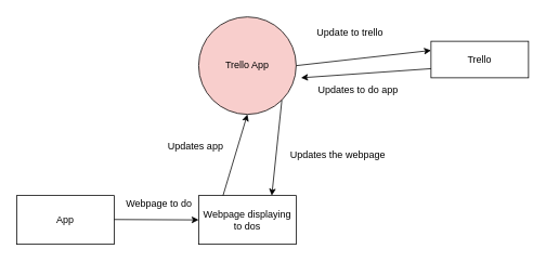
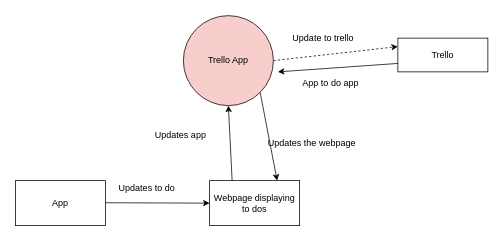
- <mxCell id="9" value="Update to trello" style="text;html=1;align=center;verticalAlign=middle;resizable=0;points=[];autosize=1;strokeColor=none;" parent="1" vertex="1"><mxGeometry x="380" y="30" width="100" height="20" as="geometry" /></mxCell>
+ <mxCell id="9" value="Update to trello" style="text;html=1;align=center;verticalAlign=middle;resizable=0;points=[];autosize=1;strokeColor=none;" parent="1" vertex="1"><mxGeometry x="380" y="40" width="100" height="20" as="geometry" /></mxCell>
- <mxCell id="8" value="" style="endArrow=classic;html=1;entryX=0;entryY=0.25;entryDx=0;entryDy=0;exitX=1;exitY=0.5;exitDx=0;exitDy=0;" parent="1" source="2" target="4" edge="1"><mxGeometry width="50" height="50" relative="1" as="geometry"><mxPoint x="364" y="70" as="sourcePoint" /><mxPoint x="414" y="20" as="targetPoint" /></mxGeometry></mxCell>
+ <mxCell id="8" value="" style="endArrow=classic;html=1;entryX=0;entryY=0.25;entryDx=0;entryDy=0;exitX=1;exitY=0.5;exitDx=0;exitDy=0;dashed=1;" parent="1" source="2" target="4" edge="1"><mxGeometry width="50" height="50" relative="1" as="geometry"><mxPoint x="364" y="70" as="sourcePoint" /><mxPoint x="414" y="20" as="targetPoint" /></mxGeometry></mxCell>
- <mxCell id="11" value="Updates to do app" style="text;html=1;align=center;verticalAlign=middle;resizable=0;points=[];autosize=1;strokeColor=none;" parent="1" vertex="1"><mxGeometry x="385" y="100" width="110" height="20" as="geometry" /></mxCell>
+ <mxCell id="11" value="App to do app" style="text;html=1;align=center;verticalAlign=middle;resizable=0;points=[];autosize=1;strokeColor=none;" parent="1" vertex="1"><mxGeometry x="385" y="100" width="110" height="20" as="geometry" /></mxCell>
- <mxCell id="7" value="Webpage to do" style="text;html=1;align=center;verticalAlign=middle;resizable=0;points=[];autosize=1;strokeColor=none;" parent="1" vertex="1"><mxGeometry x="150" y="240" width="90" height="20" as="geometry" /></mxCell>
+ <mxCell id="7" value="Updates to do" style="text;html=1;align=center;verticalAlign=middle;resizable=0;points=[];autosize=1;strokeColor=none;" parent="1" vertex="1"><mxGeometry x="150" y="240" width="90" height="20" as="geometry" /></mxCell>
- <mxCell id="5" value="Webpage displaying to dos" style="whiteSpace=wrap;html=1;" parent="1" vertex="1"><mxGeometry x="244" y="240" width="120" height="60" as="geometry" /></mxCell>
+ <mxCell id="5" value="Webpage displaying to dos" style="whiteSpace=wrap;html=1;" parent="1" vertex="1"><mxGeometry x="279" y="240" width="120" height="60" as="geometry" /></mxCell>
